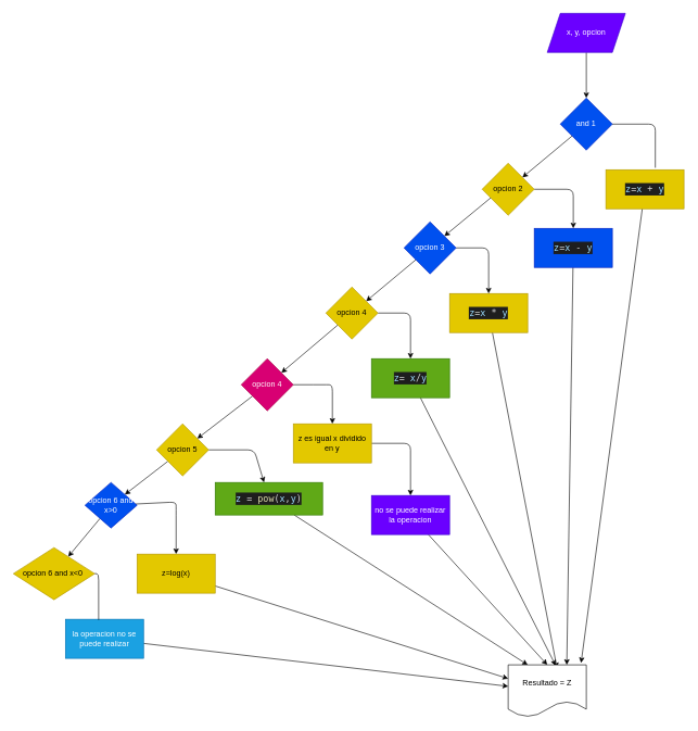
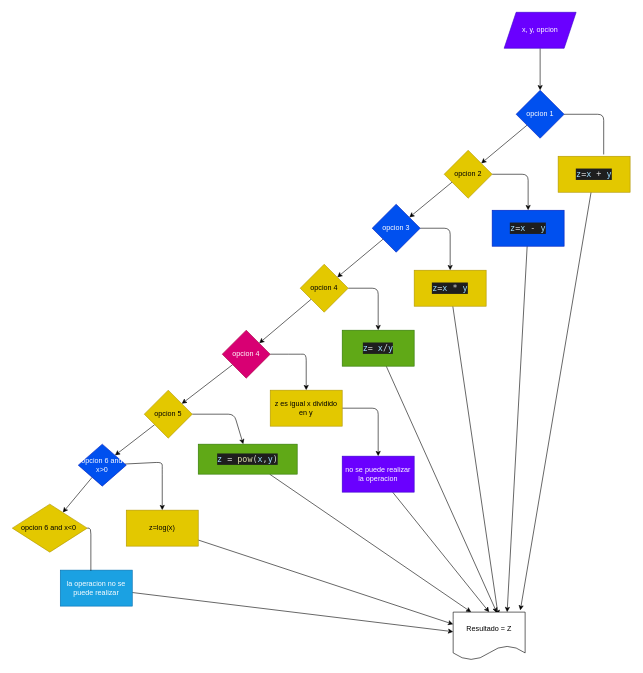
- <mxCell id="5" value="and 1" style="rhombus;whiteSpace=wrap;html=1;fillColor=#0050ef;fontColor=#ffffff;strokeColor=#001DBC;" vertex="1" parent="1"><mxGeometry x="860" y="150" width="80" height="80" as="geometry" /></mxCell>
+ <mxCell id="5" value="opcion 1" style="rhombus;whiteSpace=wrap;html=1;fillColor=#0050ef;fontColor=#ffffff;strokeColor=#001DBC;" vertex="1" parent="1"><mxGeometry x="860" y="150" width="80" height="80" as="geometry" /></mxCell>
- <mxCell id="45" value="Resultado = Z" style="shape=document;whiteSpace=wrap;html=1;boundedLbl=1;" vertex="1" parent="1"><mxGeometry x="780" y="1020" width="120" height="80" as="geometry" /></mxCell>
+ <mxCell id="45" value="Resultado = Z" style="shape=document;whiteSpace=wrap;html=1;boundedLbl=1;" vertex="1" parent="1"><mxGeometry x="755" y="1020" width="120" height="80" as="geometry" /></mxCell>
